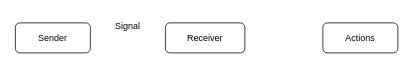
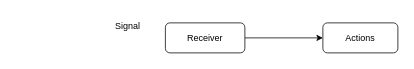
- <mxCell id="2" value="Sender" style="rounded=1;whiteSpace=wrap;html=1;" vertex="1" parent="1"><mxGeometry x="20" y="30" width="100" height="40" as="geometry" /></mxCell>
+ <mxCell id="3" style="edgeStyle=orthogonalEdgeStyle;rounded=0;orthogonalLoop=1;jettySize=auto;html=1;entryX=0;entryY=0.5;entryDx=0;entryDy=0;" edge="1" parent="1" source="4" target="5"><mxGeometry relative="1" as="geometry" /></mxCell>
